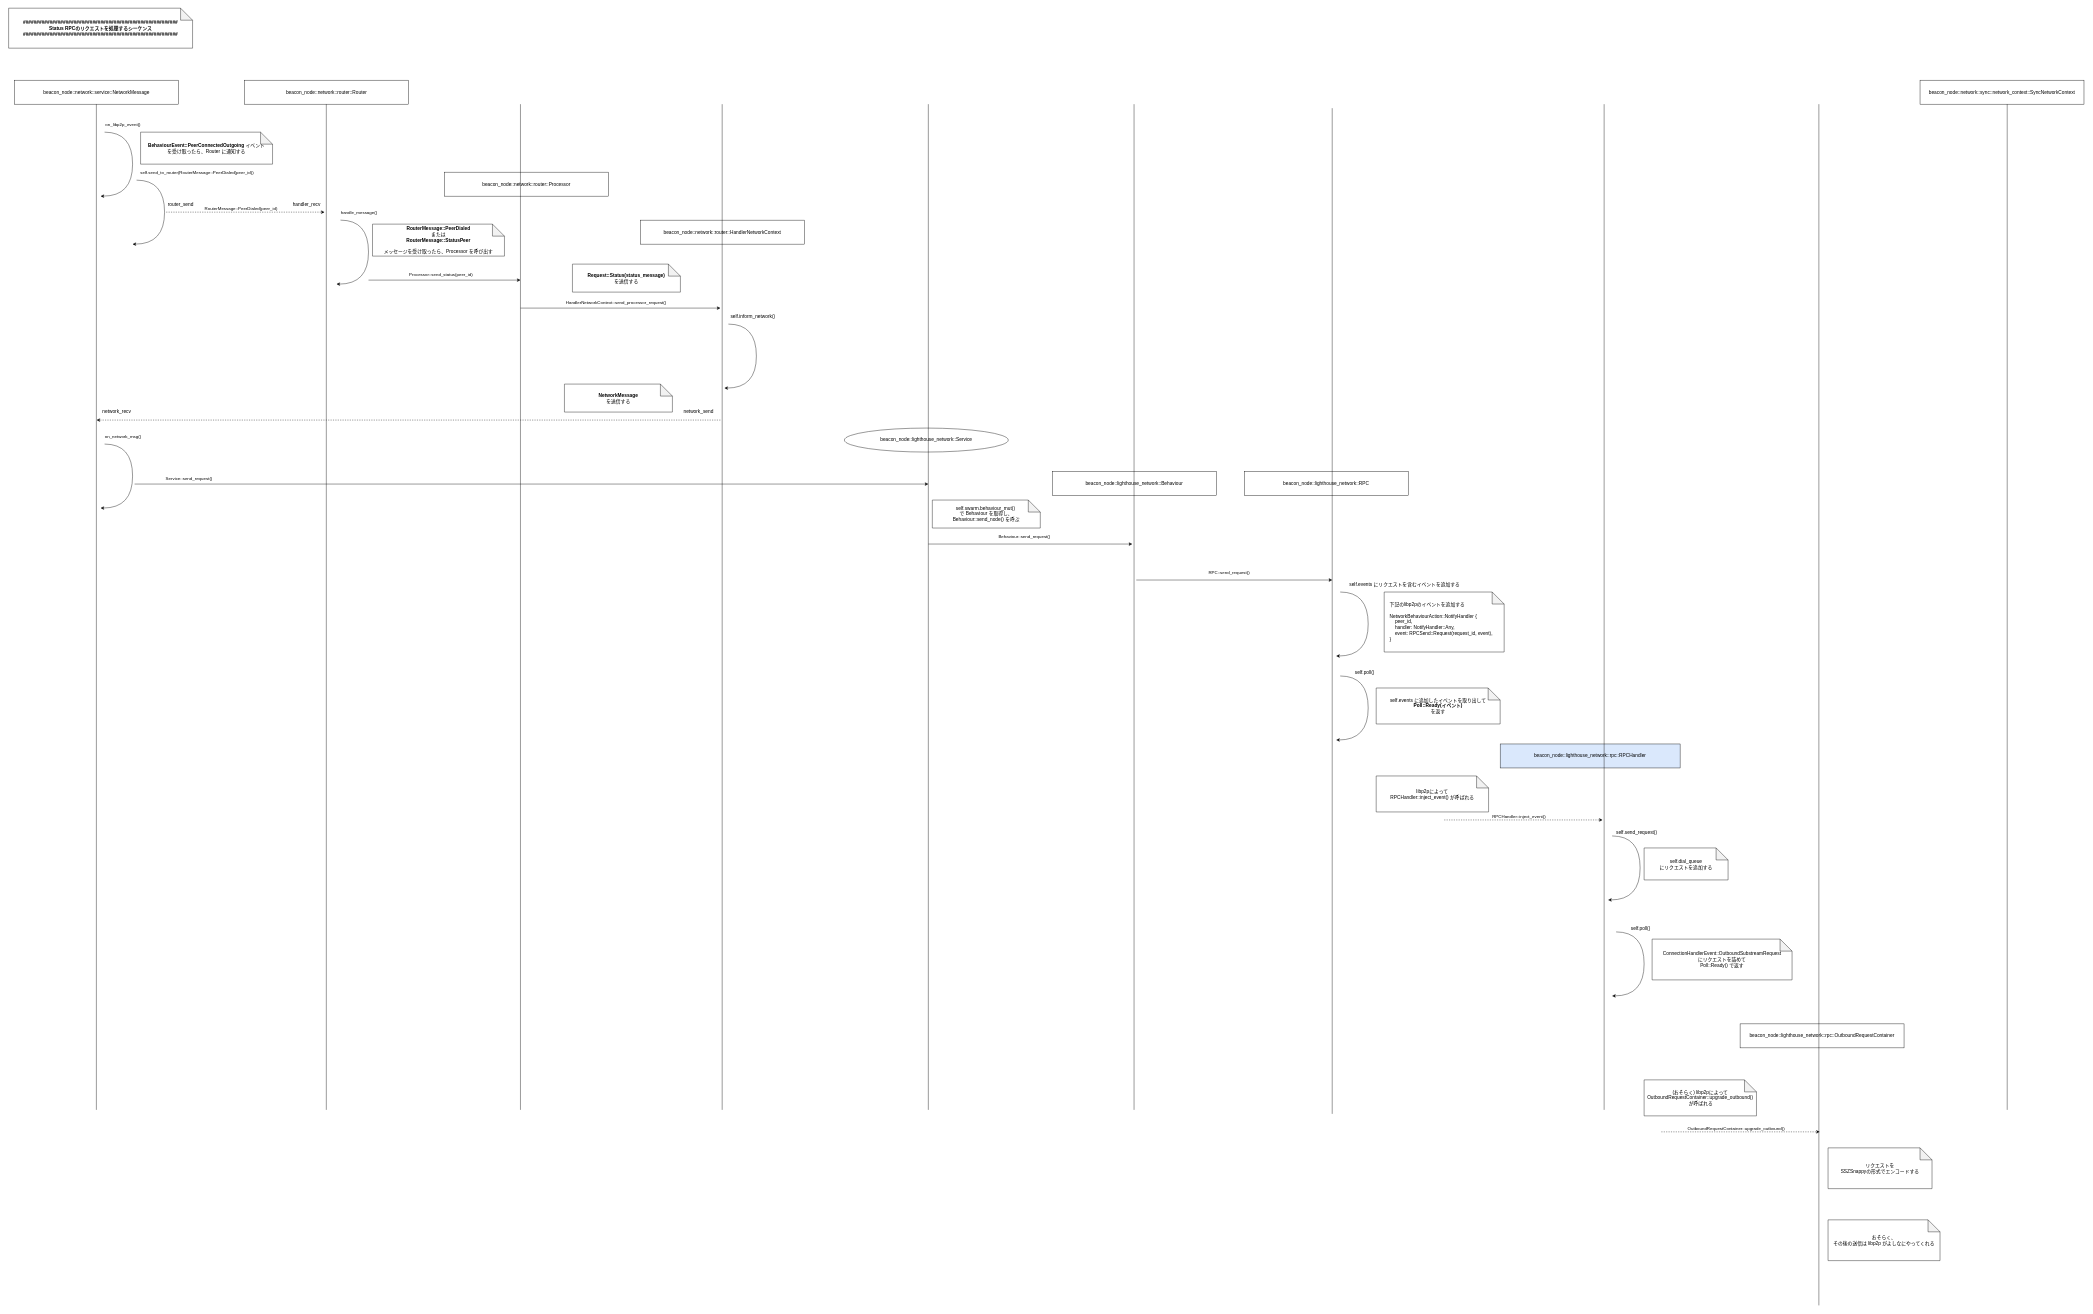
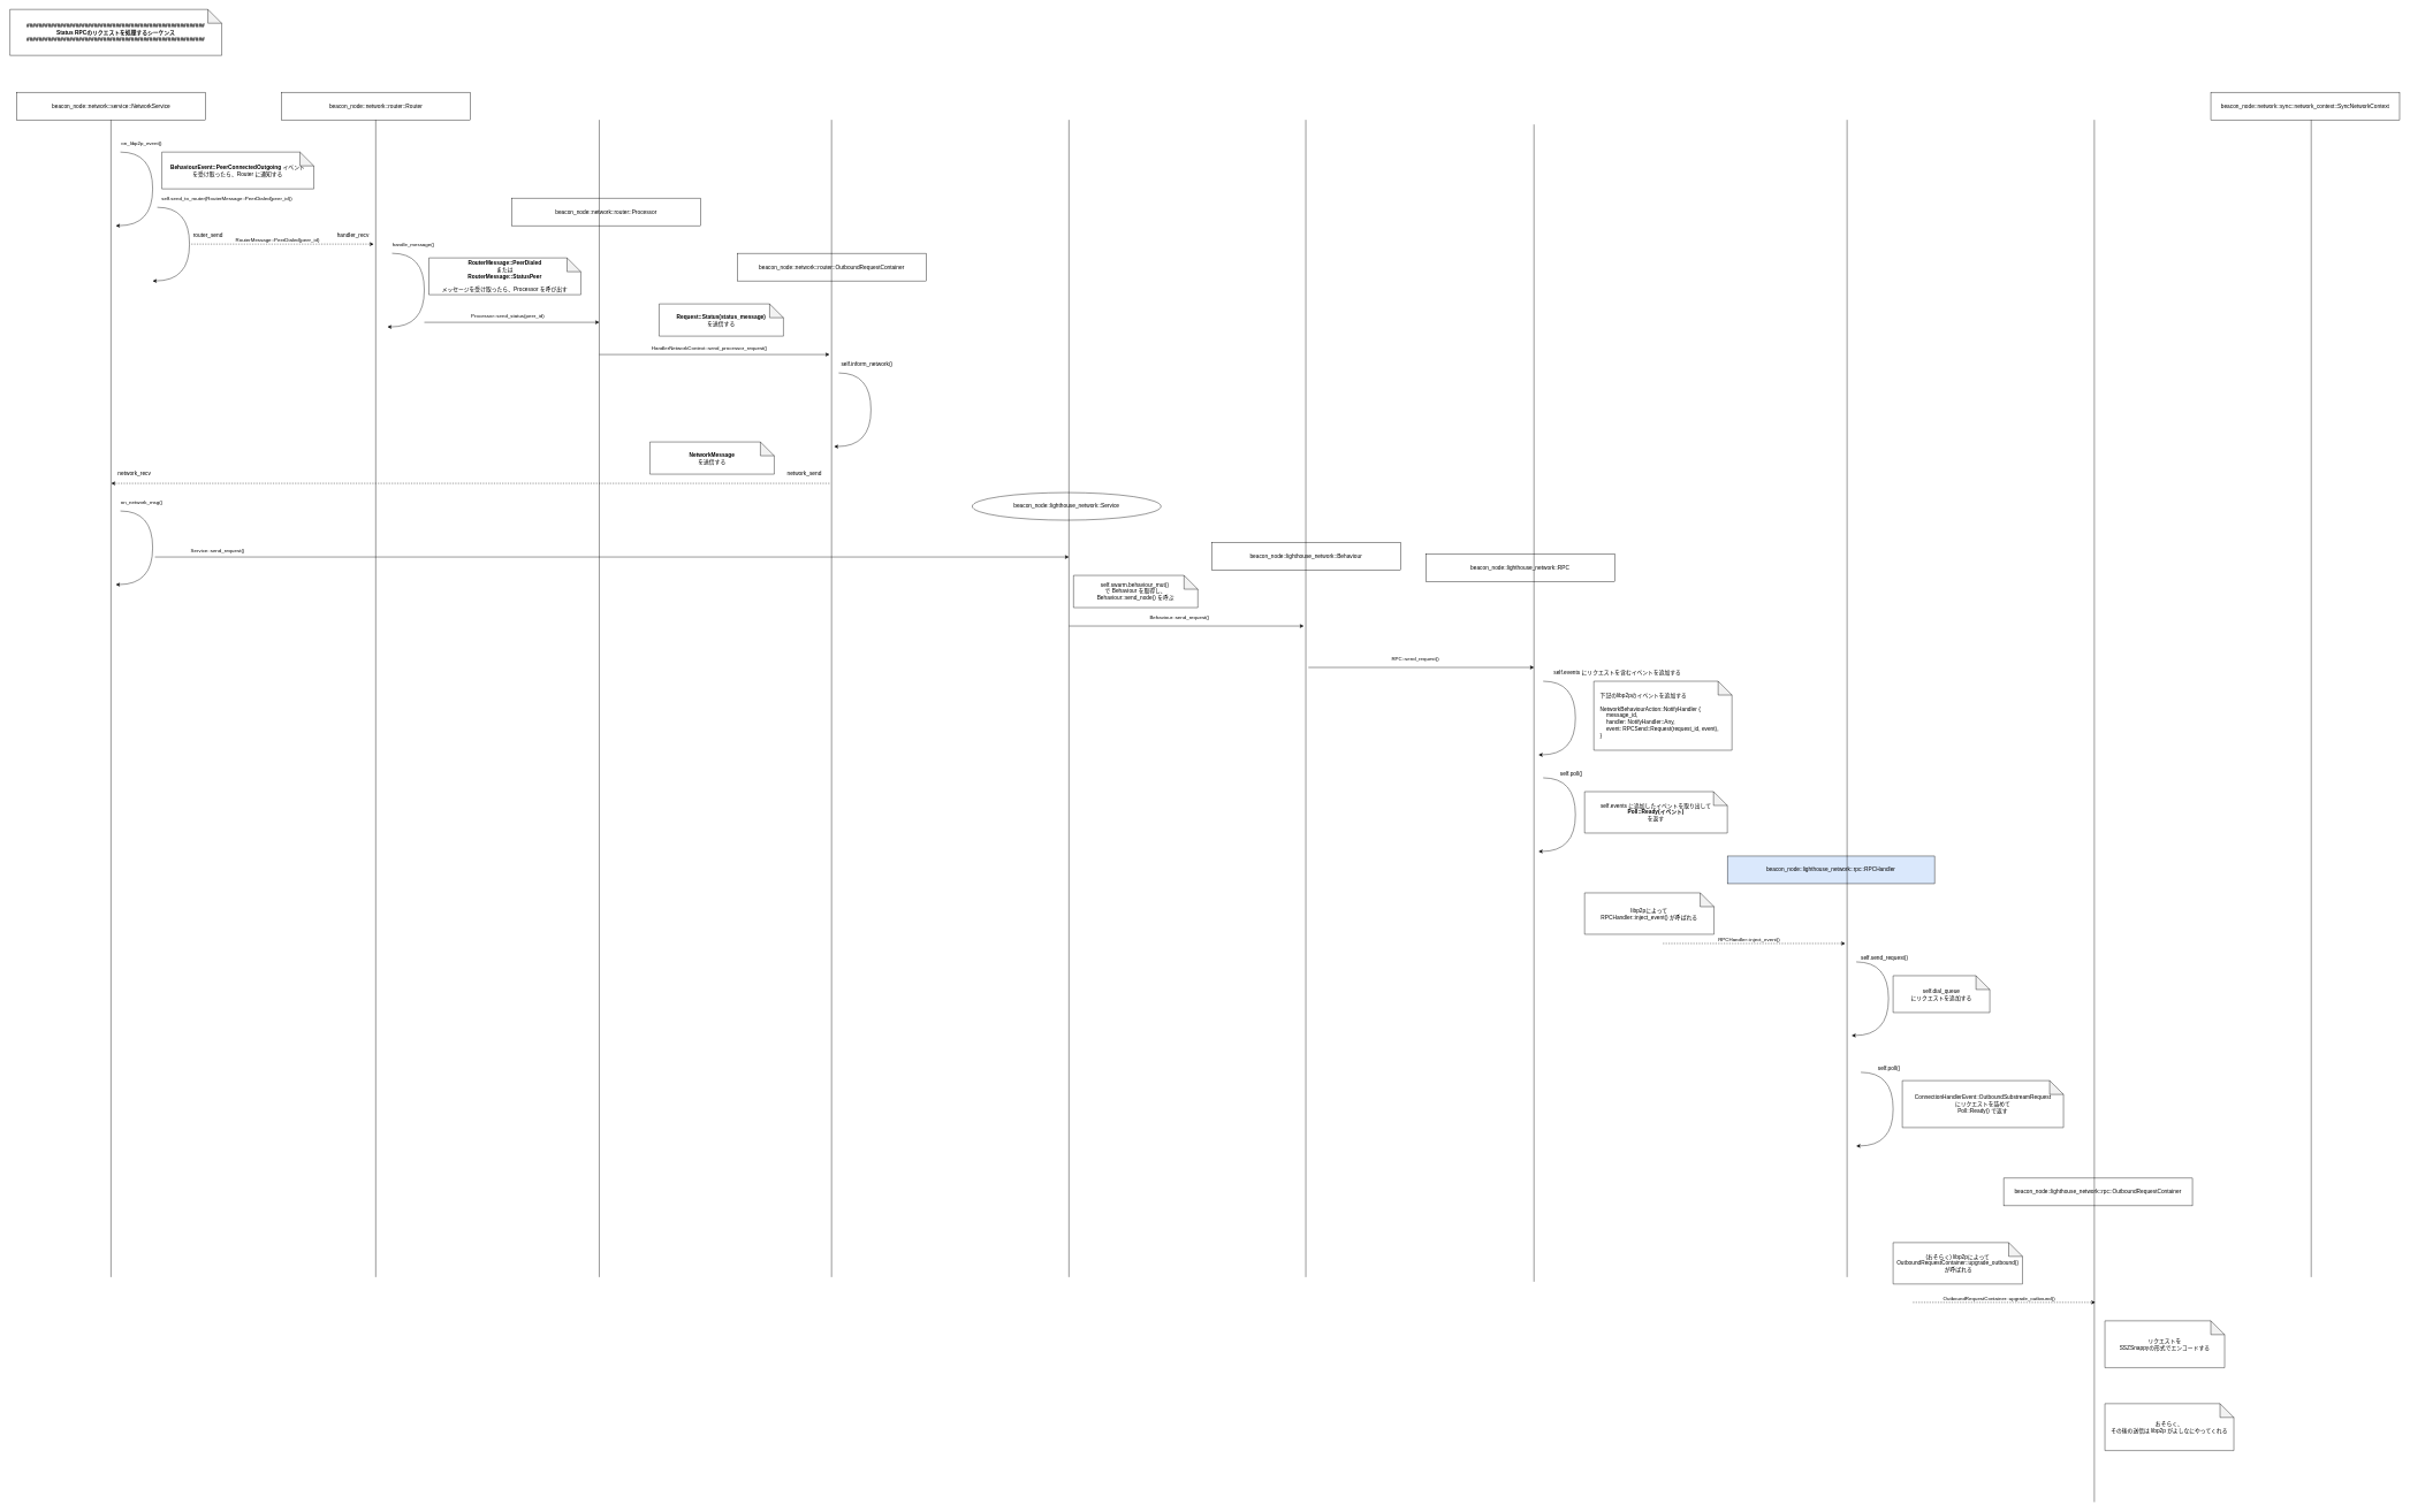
- <mxCell id="25" value="beacon_node::network::service::NetworkMessage" style="rounded=0;whiteSpace=wrap;html=1;" vertex="1" parent="1"><mxGeometry x="35" y="200" width="410" height="60" as="geometry" /></mxCell>
+ <mxCell id="25" value="beacon_node::network::service::NetworkService" style="rounded=0;whiteSpace=wrap;html=1;" vertex="1" parent="1"><mxGeometry x="35" y="200" width="410" height="60" as="geometry" /></mxCell>
- <mxCell id="7" value="beacon_node::network::router::HandlerNetworkContext" style="rounded=0;whiteSpace=wrap;html=1;" parent="1" vertex="1"><mxGeometry x="1600" y="550" width="410" height="60" as="geometry" /></mxCell>
+ <mxCell id="7" value="beacon_node::network::router::OutboundRequestContainer" style="rounded=0;whiteSpace=wrap;html=1;" parent="1" vertex="1"><mxGeometry x="1600" y="550" width="410" height="60" as="geometry" /></mxCell>
- <mxCell id="17" value="beacon_node::lighthouse_network::RPC" style="rounded=0;whiteSpace=wrap;html=1;" parent="1" vertex="1"><mxGeometry x="3110" y="1179" width="410" height="60" as="geometry" /></mxCell>
+ <mxCell id="17" value="beacon_node::lighthouse_network::RPC" style="rounded=0;whiteSpace=wrap;html=1;" parent="1" vertex="1"><mxGeometry x="3095" y="1204" width="410" height="60" as="geometry" /></mxCell>
- <mxCell id="64" value="下記のlibp2pのイベントを追加する&lt;br&gt;&lt;br&gt;NetworkBehaviourAction::NotifyHandler {&lt;br&gt;&amp;nbsp; &amp;nbsp; peer_id,&lt;br&gt;&amp;nbsp; &amp;nbsp; handler:&amp;nbsp;NotifyHandler::Any,&lt;br&gt;&amp;nbsp; &amp;nbsp;&amp;nbsp;event: RPCSend::Request(request_id, event),&lt;br&gt;}" style="shape=note;whiteSpace=wrap;html=1;backgroundOutline=1;darkOpacity=0.05;fontStyle=0;align=left;spacingLeft=12;" vertex="1" parent="1"><mxGeometry x="3460" y="1480" width="300" height="150" as="geometry" /></mxCell>
+ <mxCell id="64" value="下記のlibp2pのイベントを追加する&lt;br&gt;&lt;br&gt;NetworkBehaviourAction::NotifyHandler {&lt;br&gt;&amp;nbsp; &amp;nbsp; message_id,&lt;br&gt;&amp;nbsp; &amp;nbsp; handler:&amp;nbsp;NotifyHandler::Any,&lt;br&gt;&amp;nbsp; &amp;nbsp;&amp;nbsp;event: RPCSend::Request(request_id, event),&lt;br&gt;}" style="shape=note;whiteSpace=wrap;html=1;backgroundOutline=1;darkOpacity=0.05;fontStyle=0;align=left;spacingLeft=12;" vertex="1" parent="1"><mxGeometry x="3460" y="1480" width="300" height="150" as="geometry" /></mxCell>
